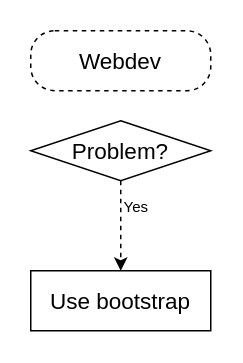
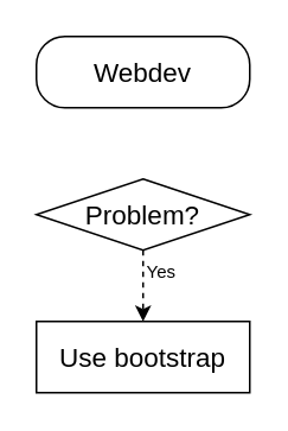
- <mxCell id="2" value="&lt;font style=&quot;font-size: 15px;&quot;&gt;Webdev&lt;/font&gt;" style="rounded=1;whiteSpace=wrap;html=1;arcSize=40;dashed=1;" vertex="1" parent="1"><mxGeometry x="20" width="120" height="40" as="geometry" y="20" /></mxCell>
+ <mxCell id="2" value="&lt;font style=&quot;font-size: 15px;&quot;&gt;Webdev&lt;/font&gt;" style="rounded=1;whiteSpace=wrap;html=1;arcSize=40;" vertex="1" parent="1"><mxGeometry x="20" width="120" height="40" as="geometry" y="20" /></mxCell>
- <mxCell id="3" value="Problem?" style="rhombus;whiteSpace=wrap;html=1;fontSize=15;" vertex="1" parent="1"><mxGeometry x="20" y="80" width="120" height="40" as="geometry" /></mxCell>
+ <mxCell id="3" value="Problem?" style="rhombus;whiteSpace=wrap;html=1;fontSize=15;" vertex="1" parent="1"><mxGeometry x="20" y="100" width="120" height="40" as="geometry" /></mxCell>
